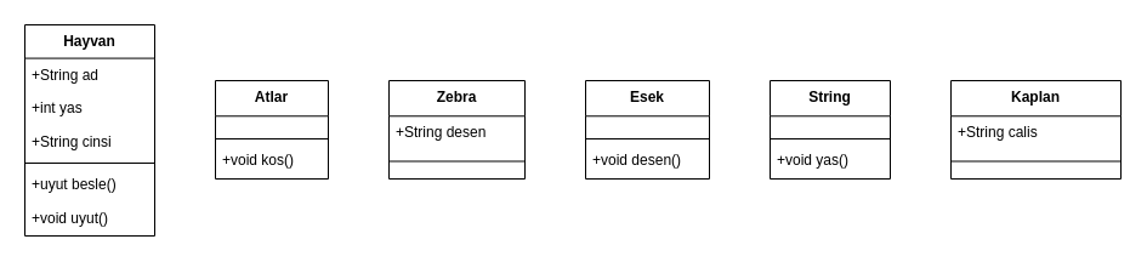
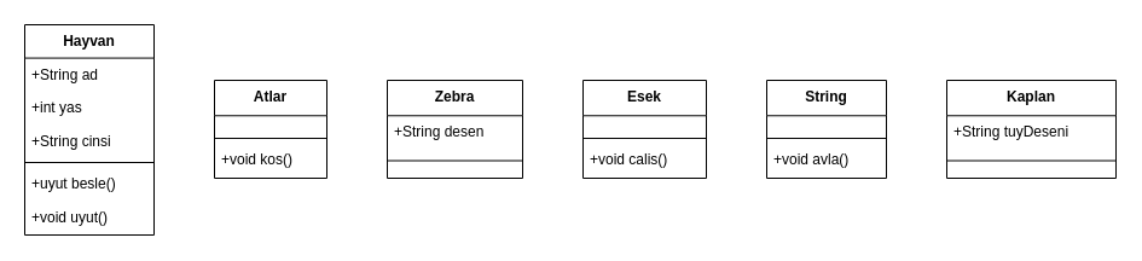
- <mxCell id="22" value="+String calis" style="text;strokeColor=none;fillColor=none;align=left;verticalAlign=top;spacingLeft=4;spacingRight=4;overflow=hidden;rotatable=0;points=[[0,0.5],[1,0.5]];portConstraint=eastwest;" vertex="1" parent="21"><mxGeometry y="29" width="140" height="29" as="geometry" /></mxCell>
+ <mxCell id="22" value="+String tuyDeseni" style="text;strokeColor=none;fillColor=none;align=left;verticalAlign=top;spacingLeft=4;spacingRight=4;overflow=hidden;rotatable=0;points=[[0,0.5],[1,0.5]];portConstraint=eastwest;" vertex="1" parent="21"><mxGeometry y="29" width="140" height="29" as="geometry" /></mxCell>
- <mxCell id="17" value="+void desen()" style="text;strokeColor=none;fillColor=none;align=left;verticalAlign=top;spacingLeft=4;spacingRight=4;overflow=hidden;rotatable=0;points=[[0,0.5],[1,0.5]];portConstraint=eastwest;" vertex="1" parent="15"><mxGeometry y="52" width="102" height="29" as="geometry" /></mxCell>
+ <mxCell id="17" value="+void calis()" style="text;strokeColor=none;fillColor=none;align=left;verticalAlign=top;spacingLeft=4;spacingRight=4;overflow=hidden;rotatable=0;points=[[0,0.5],[1,0.5]];portConstraint=eastwest;" vertex="1" parent="15"><mxGeometry y="52" width="102" height="29" as="geometry" /></mxCell>
- <mxCell id="20" value="+void yas()" style="text;strokeColor=none;fillColor=none;align=left;verticalAlign=top;spacingLeft=4;spacingRight=4;overflow=hidden;rotatable=0;points=[[0,0.5],[1,0.5]];portConstraint=eastwest;" vertex="1" parent="18"><mxGeometry y="52" width="99" height="29" as="geometry" /></mxCell>
+ <mxCell id="20" value="+void avla()" style="text;strokeColor=none;fillColor=none;align=left;verticalAlign=top;spacingLeft=4;spacingRight=4;overflow=hidden;rotatable=0;points=[[0,0.5],[1,0.5]];portConstraint=eastwest;" vertex="1" parent="18"><mxGeometry y="52" width="99" height="29" as="geometry" /></mxCell>
